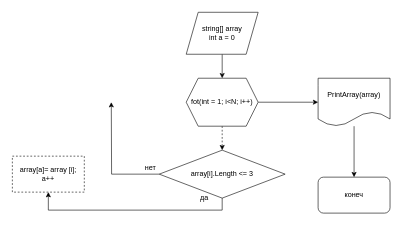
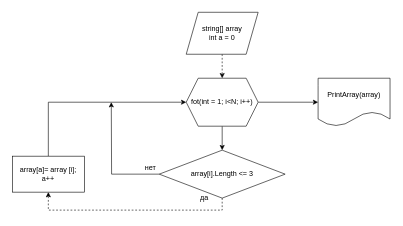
- <mxCell id="2" style="edgeStyle=orthogonalEdgeStyle;rounded=0;orthogonalLoop=1;jettySize=auto;html=1;entryX=0.5;entryY=0;entryDx=0;entryDy=0;" edge="1" parent="1" source="3" target="6"><mxGeometry relative="1" as="geometry" /></mxCell>
+ <mxCell id="2" style="edgeStyle=orthogonalEdgeStyle;rounded=0;orthogonalLoop=1;jettySize=auto;html=1;entryX=0.5;entryY=0;entryDx=0;entryDy=0;dashed=1;" edge="1" parent="1" source="3" target="6"><mxGeometry relative="1" as="geometry" /></mxCell>
+ <mxCell id="10" style="edgeStyle=orthogonalEdgeStyle;rounded=0;orthogonalLoop=1;jettySize=auto;html=1;entryX=0;entryY=0.5;entryDx=0;entryDy=0;" edge="1" parent="1" source="11" target="6"><mxGeometry relative="1" as="geometry"><Array as="points"><mxPoint x="80" y="170" /></Array></mxGeometry></mxCell>
- <mxCell id="4" style="edgeStyle=orthogonalEdgeStyle;rounded=0;orthogonalLoop=1;jettySize=auto;html=1;dashed=1;" edge="1" parent="1" source="6" target="9"><mxGeometry relative="1" as="geometry" /></mxCell>
+ <mxCell id="4" style="edgeStyle=orthogonalEdgeStyle;rounded=0;orthogonalLoop=1;jettySize=auto;html=1;" edge="1" parent="1" source="6" target="9"><mxGeometry relative="1" as="geometry" /></mxCell>
- <mxCell id="14" style="edgeStyle=orthogonalEdgeStyle;rounded=0;orthogonalLoop=1;jettySize=auto;html=1;entryX=0.5;entryY=0;entryDx=0;entryDy=0;" edge="1" parent="1" source="15" target="16"><mxGeometry relative="1" as="geometry" /></mxCell>
- <mxCell id="11" value="array[a]= array [i];&lt;br&gt;a++" style="rounded=0;whiteSpace=wrap;html=1;dashed=1;" vertex="1" parent="1"><mxGeometry x="20" y="260" width="120" height="60" as="geometry" /></mxCell>
+ <mxCell id="11" value="array[a]= array [i];&lt;br&gt;a++" style="rounded=0;whiteSpace=wrap;html=1;" vertex="1" parent="1"><mxGeometry x="20" y="260" width="120" height="60" as="geometry" /></mxCell>
- <mxCell id="16" value="конеч" style="rounded=1;whiteSpace=wrap;html=1;" vertex="1" parent="1"><mxGeometry x="530" y="295" width="120" height="60" as="geometry" /></mxCell>
- <mxCell id="7" style="edgeStyle=orthogonalEdgeStyle;rounded=0;orthogonalLoop=1;jettySize=auto;html=1;entryX=0.5;entryY=1;entryDx=0;entryDy=0;" edge="1" parent="1" source="9" target="11"><mxGeometry relative="1" as="geometry"><Array as="points"><mxPoint x="370" y="350" /><mxPoint x="80" y="350" /></Array></mxGeometry></mxCell>
+ <mxCell id="7" style="edgeStyle=orthogonalEdgeStyle;rounded=0;orthogonalLoop=1;jettySize=auto;html=1;entryX=0.5;entryY=1;entryDx=0;entryDy=0;dashed=1;" edge="1" parent="1" source="9" target="11"><mxGeometry relative="1" as="geometry"><Array as="points"><mxPoint x="370" y="350" /><mxPoint x="80" y="350" /></Array></mxGeometry></mxCell>
